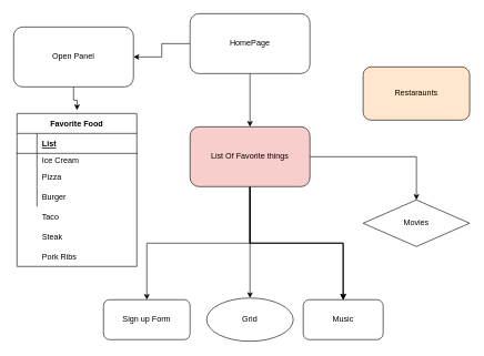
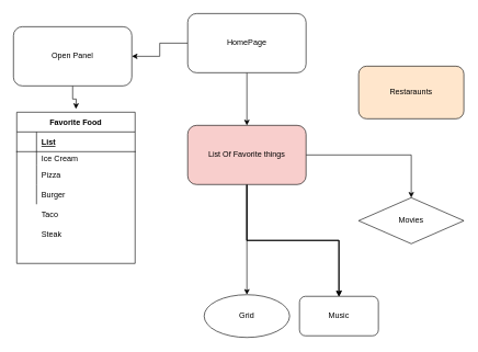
- <mxCell id="27" value="" style="edgeStyle=orthogonalEdgeStyle;rounded=0;orthogonalLoop=1;jettySize=auto;html=1;" edge="1" parent="1" source="29" target="33"><mxGeometry relative="1" as="geometry" /></mxCell>
- <mxCell id="22" value="Pork Ribs" style="shape=partialRectangle;connectable=0;fillColor=none;top=0;left=0;bottom=0;right=0;align=left;spacingLeft=6;overflow=hidden;strokeColor=#000000;" vertex="1" parent="1"><mxGeometry x="55" y="370" width="150" height="30" as="geometry"><mxRectangle width="150" height="30" as="alternateBounds" /></mxGeometry></mxCell>
- <mxCell id="33" value="Sign up Form" style="rounded=1;whiteSpace=wrap;html=1;" vertex="1" parent="1"><mxGeometry x="155" y="450" width="130" height="60" as="geometry" /></mxCell>
